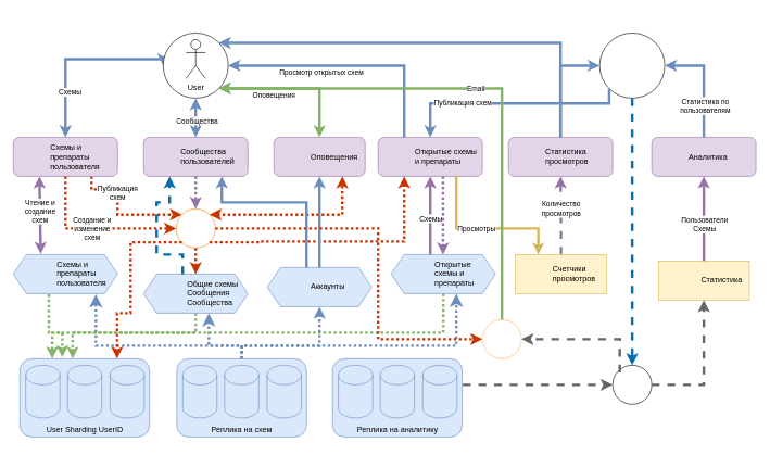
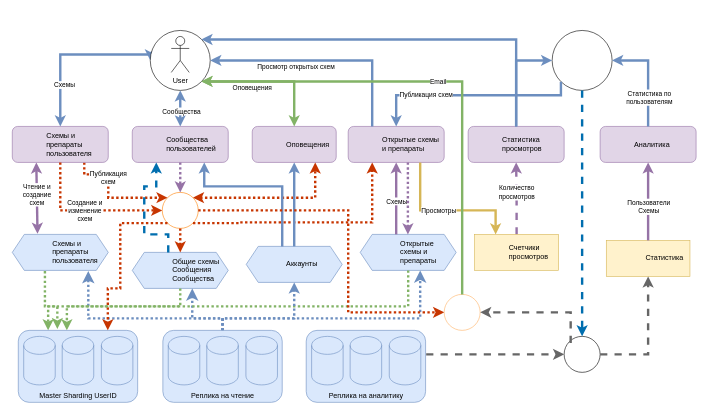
- <mxCell id="115" value="User&amp;nbsp;Sharding UserID" style="text;html=1;strokeColor=none;fillColor=none;align=center;verticalAlign=middle;whiteSpace=wrap;rounded=0;container=0;" parent="113" vertex="1"><mxGeometry x="10" y="94.76" width="180" height="30.48" as="geometry" /></mxCell>
+ <mxCell id="115" value="Master&amp;nbsp;Sharding UserID" style="text;html=1;strokeColor=none;fillColor=none;align=center;verticalAlign=middle;whiteSpace=wrap;rounded=0;container=0;" parent="113" vertex="1"><mxGeometry x="10" y="94.76" width="180" height="30.48" as="geometry" /></mxCell>
- <mxCell id="103" value="Реплика на схем" style="text;html=1;strokeColor=none;fillColor=none;align=center;verticalAlign=middle;whiteSpace=wrap;rounded=0;container=0;" parent="101" vertex="1"><mxGeometry x="10" y="94.76" width="180" height="30.48" as="geometry" /></mxCell>
+ <mxCell id="103" value="Реплика на чтение" style="text;html=1;strokeColor=none;fillColor=none;align=center;verticalAlign=middle;whiteSpace=wrap;rounded=0;container=0;" parent="101" vertex="1"><mxGeometry x="10" y="94.76" width="180" height="30.48" as="geometry" /></mxCell>
